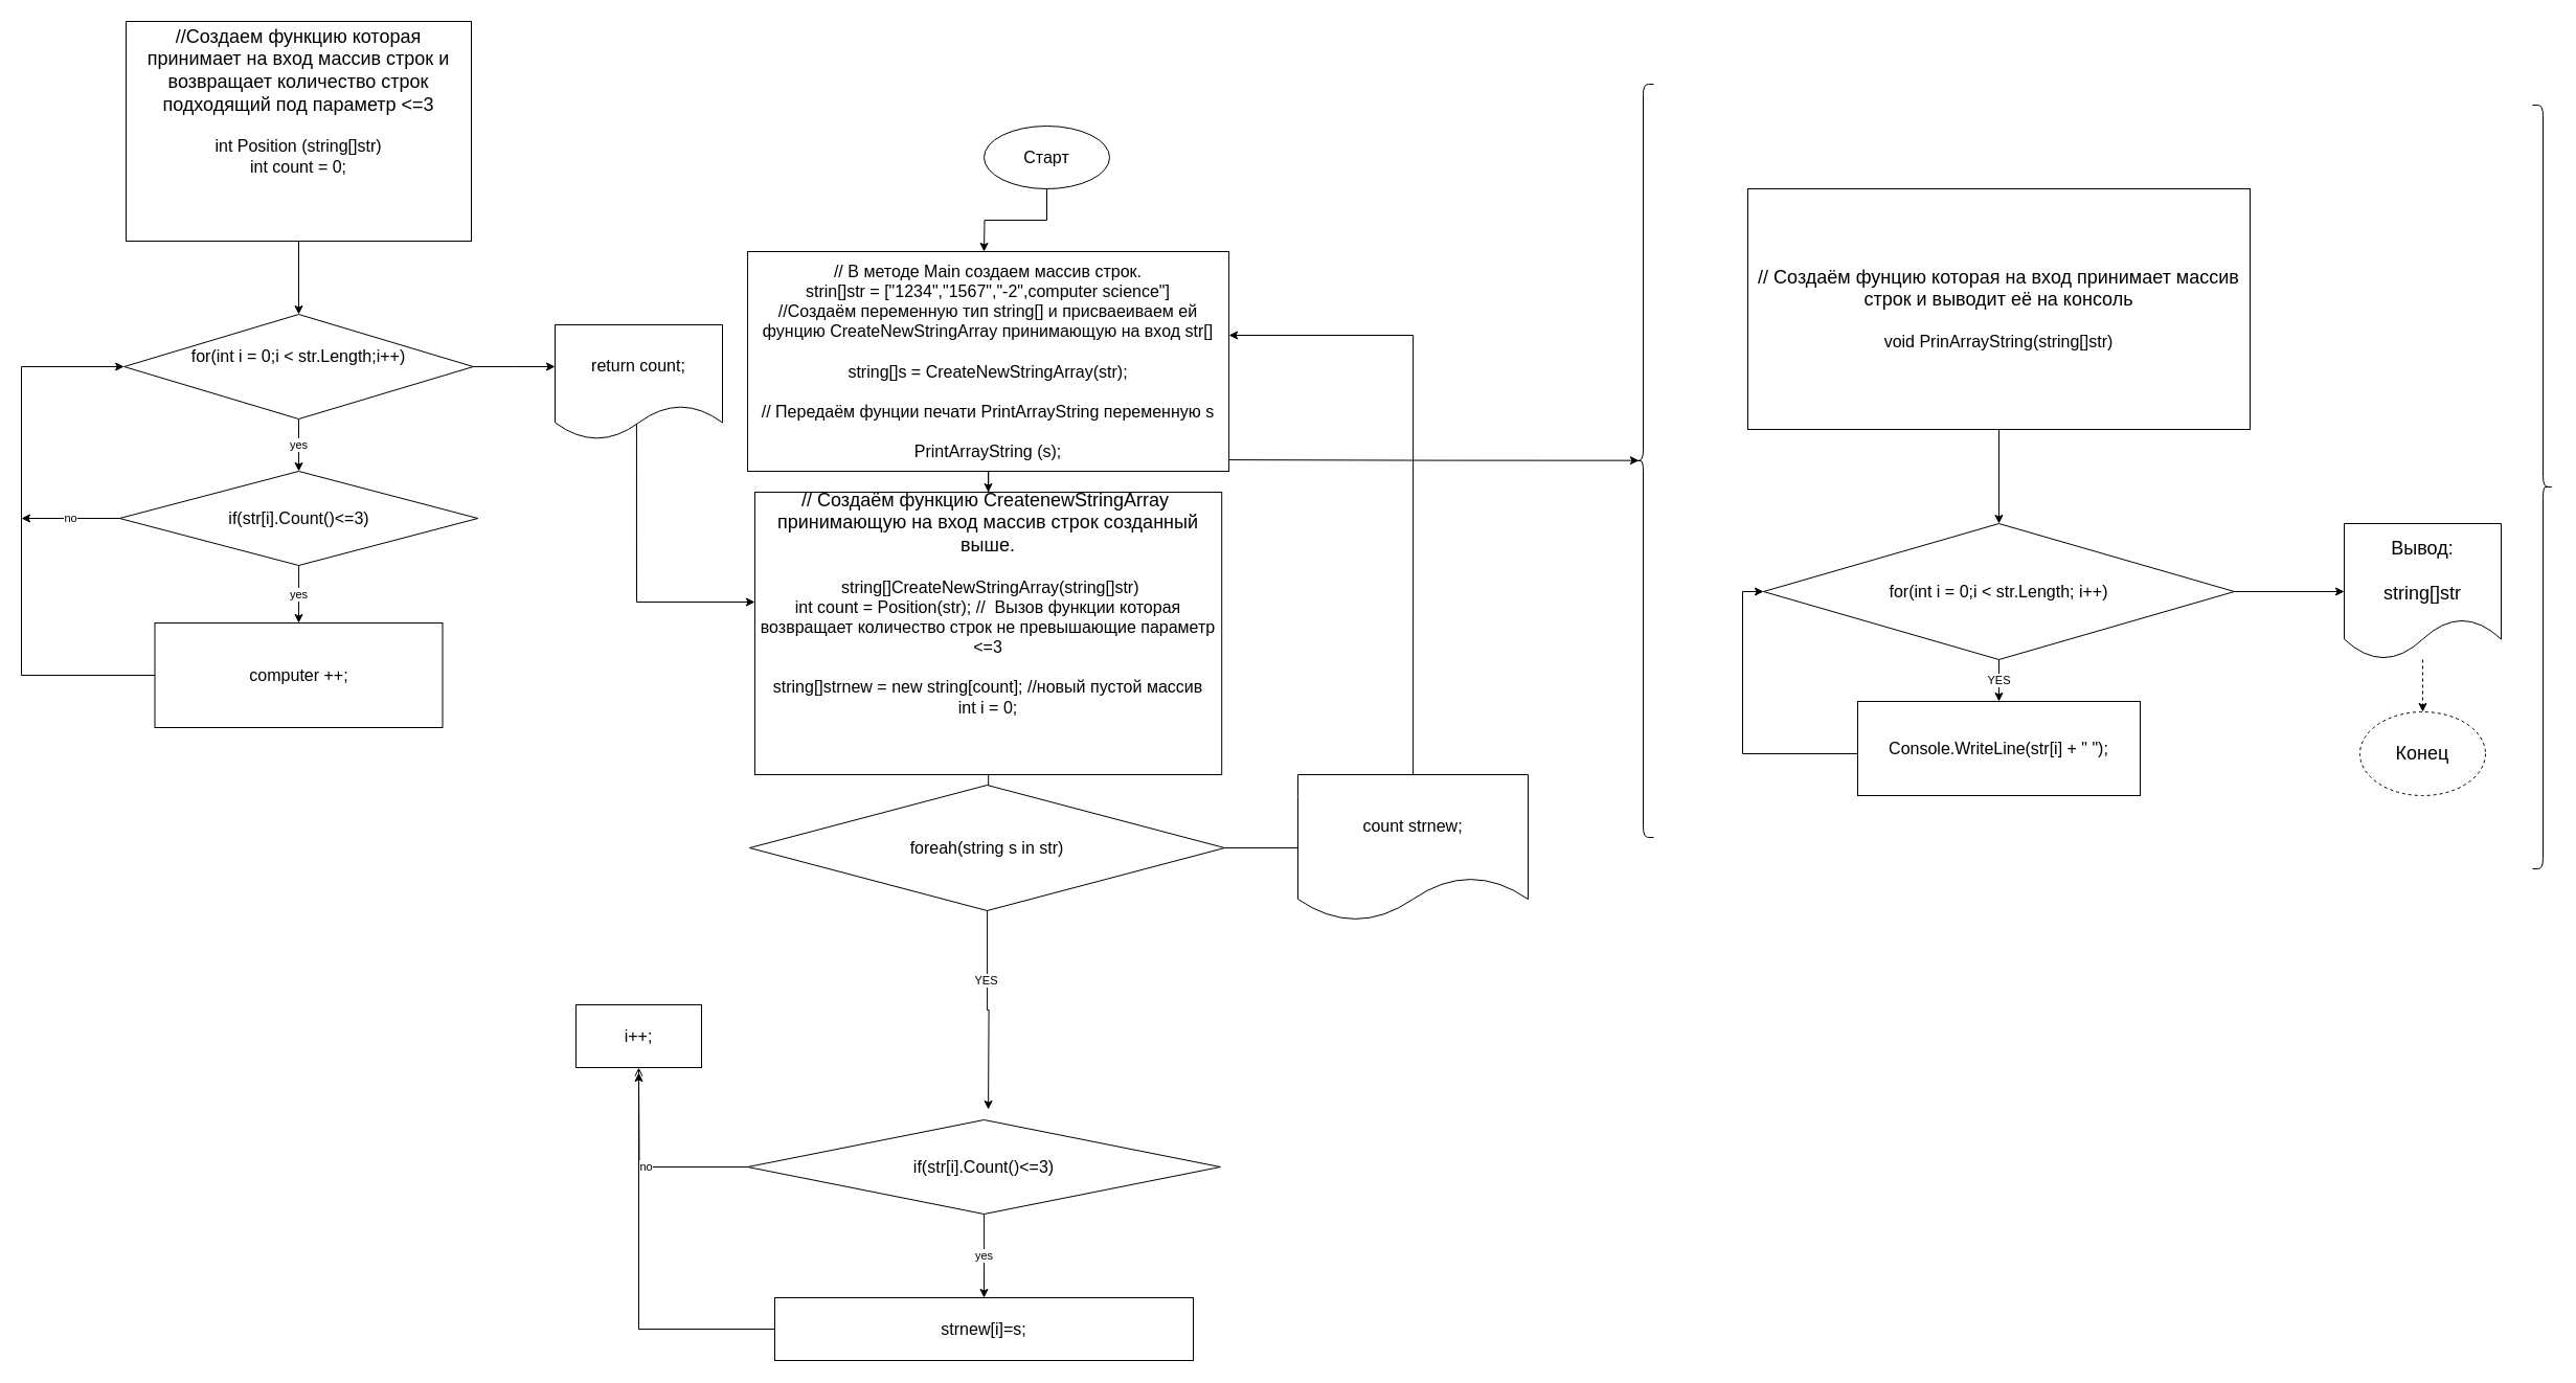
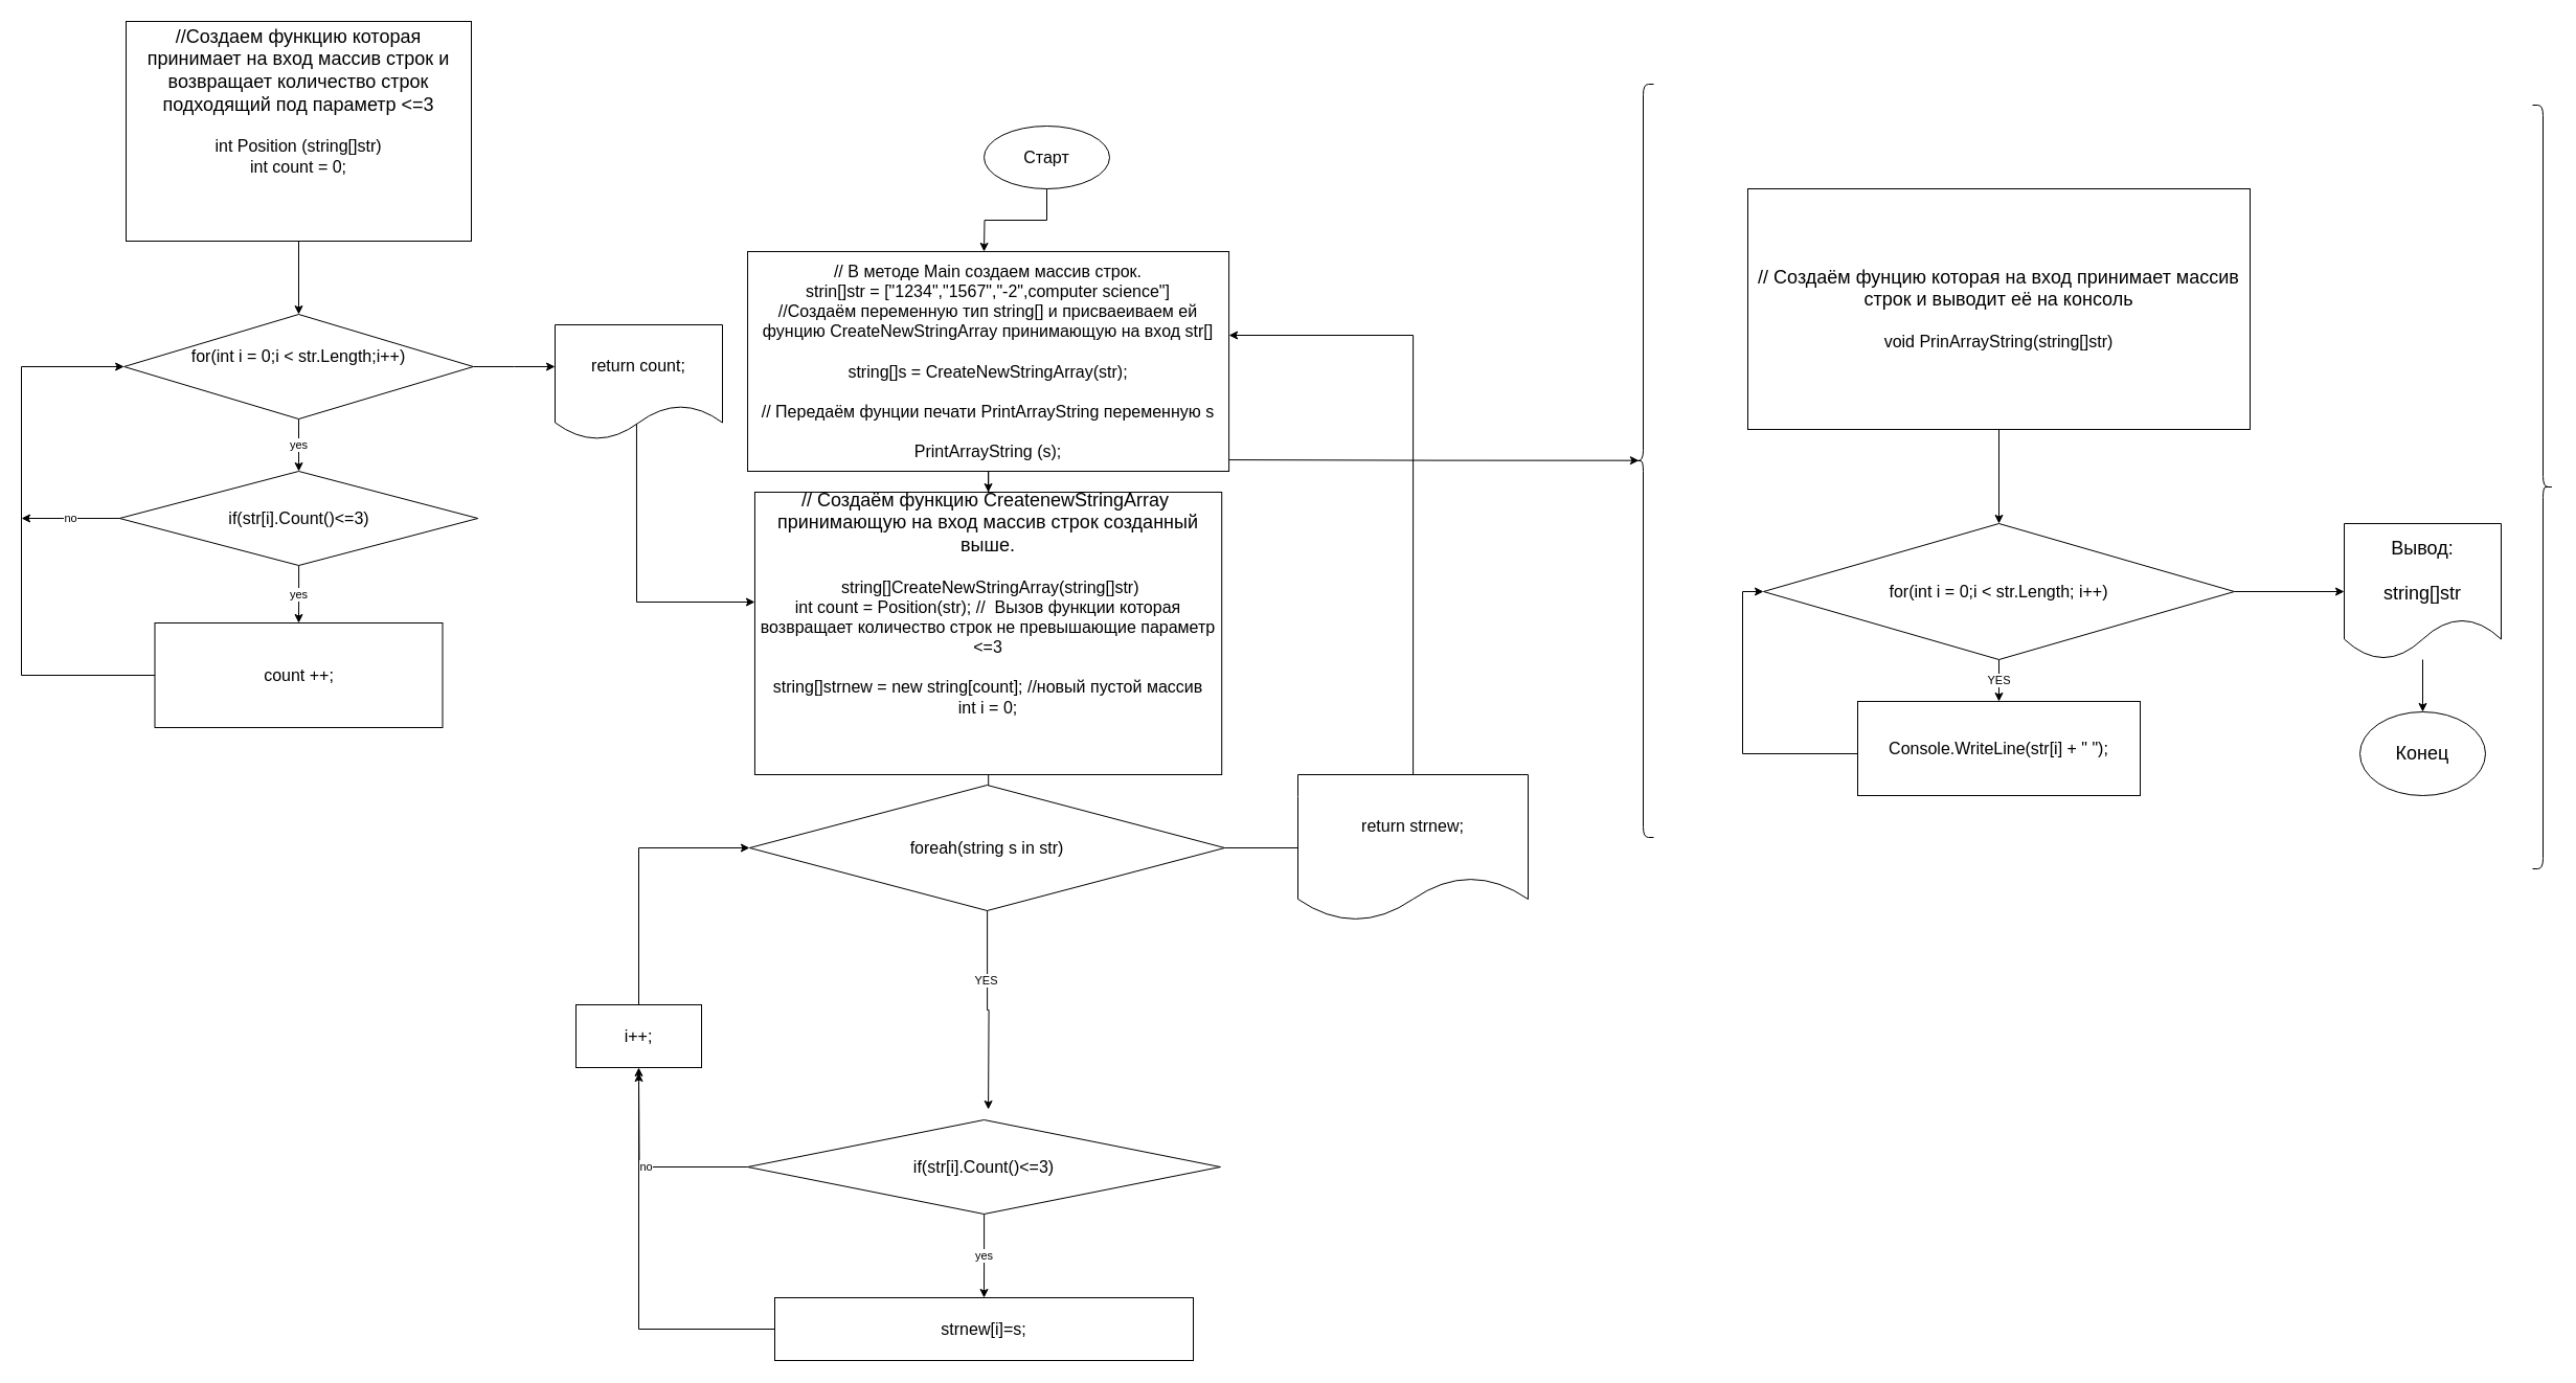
- <mxCell id="28" value="&lt;font size=&quot;3&quot;&gt;computer ++;&lt;/font&gt;" style="rounded=0;whiteSpace=wrap;html=1;" vertex="1" parent="1"><mxGeometry x="147.5" y="595" width="275" height="100" as="geometry" /></mxCell>
+ <mxCell id="28" value="&lt;font size=&quot;3&quot;&gt;count ++;&lt;/font&gt;" style="rounded=0;whiteSpace=wrap;html=1;" vertex="1" parent="1"><mxGeometry x="147.5" y="595" width="275" height="100" as="geometry" /></mxCell>
- <mxCell id="43" style="edgeStyle=orthogonalEdgeStyle;rounded=0;orthogonalLoop=1;jettySize=auto;html=1;entryX=0.5;entryY=0;entryDx=0;entryDy=0;dashed=1;" edge="1" parent="1" source="44" target="45"><mxGeometry relative="1" as="geometry" /></mxCell>
+ <mxCell id="43" style="edgeStyle=orthogonalEdgeStyle;rounded=0;orthogonalLoop=1;jettySize=auto;html=1;entryX=0.5;entryY=0;entryDx=0;entryDy=0;" edge="1" parent="1" source="44" target="45"><mxGeometry relative="1" as="geometry" /></mxCell>
- <mxCell id="45" value="&lt;font style=&quot;font-size: 18px;&quot;&gt;Конец&lt;/font&gt;" style="ellipse;whiteSpace=wrap;html=1;dashed=1;" vertex="1" parent="1"><mxGeometry x="2255" y="680" width="120" height="80" as="geometry" /></mxCell>
+ <mxCell id="45" value="&lt;font style=&quot;font-size: 18px;&quot;&gt;Конец&lt;/font&gt;" style="ellipse;whiteSpace=wrap;html=1;" vertex="1" parent="1"><mxGeometry x="2255" y="680" width="120" height="80" as="geometry" /></mxCell>
- <mxCell id="41" value="&lt;font size=&quot;3&quot;&gt;count strnew;&lt;/font&gt;" style="shape=document;whiteSpace=wrap;html=1;boundedLbl=1;" vertex="1" parent="1"><mxGeometry x="1240" y="740" width="220" height="140" as="geometry" /></mxCell>
+ <mxCell id="41" value="&lt;font size=&quot;3&quot;&gt;return strnew;&lt;/font&gt;" style="shape=document;whiteSpace=wrap;html=1;boundedLbl=1;" vertex="1" parent="1"><mxGeometry x="1240" y="740" width="220" height="140" as="geometry" /></mxCell>
+ <mxCell id="17" style="edgeStyle=orthogonalEdgeStyle;rounded=0;orthogonalLoop=1;jettySize=auto;html=1;entryX=0;entryY=0.5;entryDx=0;entryDy=0;" edge="1" parent="1" source="18" target="11"><mxGeometry relative="1" as="geometry"><Array as="points"><mxPoint x="610" y="810" /></Array></mxGeometry></mxCell>
- <mxCell id="15" style="edgeStyle=orthogonalEdgeStyle;rounded=0;orthogonalLoop=1;jettySize=auto;html=1;entryX=0.5;entryY=1;entryDx=0;entryDy=0;endArrow=open;" edge="1" parent="1" source="16" target="18"><mxGeometry relative="1" as="geometry" /></mxCell>
+ <mxCell id="15" style="edgeStyle=orthogonalEdgeStyle;rounded=0;orthogonalLoop=1;jettySize=auto;html=1;entryX=0.5;entryY=1;entryDx=0;entryDy=0;" edge="1" parent="1" source="16" target="18"><mxGeometry relative="1" as="geometry" /></mxCell>
